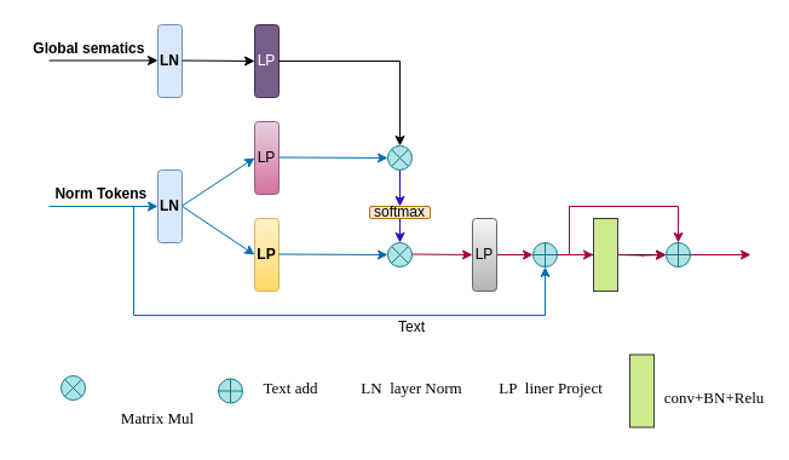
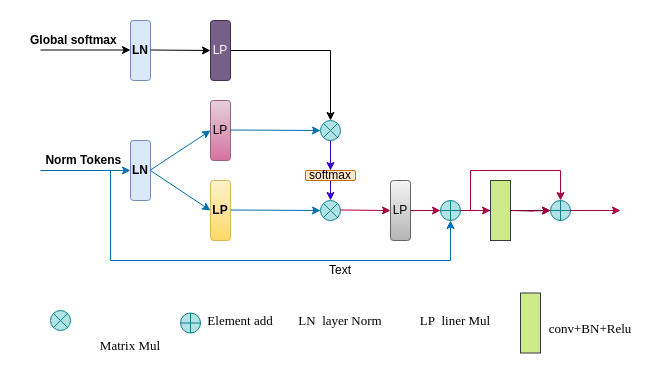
- <mxCell id="42" value="&lt;b&gt;Global sematics&amp;nbsp;&lt;/b&gt;" style="text;strokeColor=none;align=center;fillColor=none;html=1;verticalAlign=middle;whiteSpace=wrap;rounded=0;" vertex="1" parent="1"><mxGeometry x="25" y="30" width="100" height="20" as="geometry" /></mxCell>
+ <mxCell id="42" value="&lt;b&gt;Global softmax&amp;nbsp;&lt;/b&gt;" style="text;strokeColor=none;align=center;fillColor=none;html=1;verticalAlign=middle;whiteSpace=wrap;rounded=0;" vertex="1" parent="1"><mxGeometry x="25" y="30" width="100" height="20" as="geometry" /></mxCell>
- <mxCell id="40" value="&lt;font style=&quot;font-size: 13px;&quot; face=&quot;Times New Roman&quot;&gt;Text add&lt;/font&gt;" style="text;strokeColor=none;align=center;fillColor=none;html=1;verticalAlign=middle;whiteSpace=wrap;rounded=0;" vertex="1" parent="1"><mxGeometry x="200" y="307.5" width="80" height="25" as="geometry" /></mxCell>
+ <mxCell id="40" value="&lt;font style=&quot;font-size: 13px;&quot; face=&quot;Times New Roman&quot;&gt;Element add&lt;/font&gt;" style="text;strokeColor=none;align=center;fillColor=none;html=1;verticalAlign=middle;whiteSpace=wrap;rounded=0;" vertex="1" parent="1"><mxGeometry x="200" y="307.5" width="80" height="25" as="geometry" /></mxCell>
- <mxCell id="45" value="&lt;font face=&quot;Times New Roman&quot; style=&quot;font-size: 13px;&quot;&gt;LP&amp;nbsp; liner Project&lt;/font&gt;" style="text;strokeColor=none;align=center;fillColor=none;html=1;verticalAlign=middle;whiteSpace=wrap;rounded=0;" vertex="1" parent="1"><mxGeometry x="390" y="312.5" width="130" height="15" as="geometry" /></mxCell>
+ <mxCell id="45" value="&lt;font face=&quot;Times New Roman&quot; style=&quot;font-size: 13px;&quot;&gt;LP&amp;nbsp; liner Mul&lt;/font&gt;" style="text;strokeColor=none;align=center;fillColor=none;html=1;verticalAlign=middle;whiteSpace=wrap;rounded=0;" vertex="1" parent="1"><mxGeometry x="390" y="312.5" width="130" height="15" as="geometry" /></mxCell>
